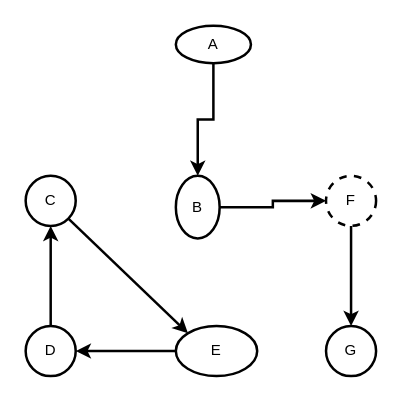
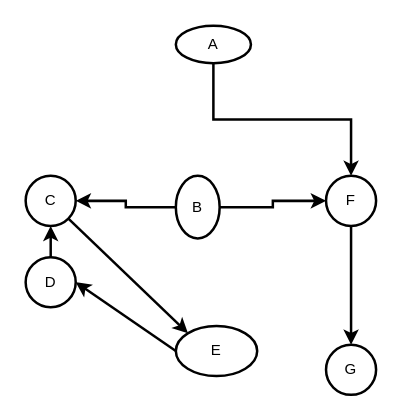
- <mxCell id="2" style="edgeStyle=orthogonalEdgeStyle;rounded=0;orthogonalLoop=1;jettySize=auto;html=1;exitX=0.5;exitY=1;exitDx=0;exitDy=0;entryX=0.5;entryY=0;entryDx=0;entryDy=0;strokeWidth=2;" edge="1" parent="1" source="3" target="15"><mxGeometry relative="1" as="geometry" /></mxCell>
+ <mxCell id="2" style="edgeStyle=orthogonalEdgeStyle;rounded=0;orthogonalLoop=1;jettySize=auto;html=1;exitX=0.5;exitY=1;exitDx=0;exitDy=0;strokeWidth=2;" edge="1" parent="1" source="3" target="6"><mxGeometry relative="1" as="geometry" /></mxCell>
- <mxCell id="6" value="F" style="ellipse;whiteSpace=wrap;html=1;aspect=fixed;strokeWidth=2;dashed=1;" vertex="1" parent="1"><mxGeometry x="260" y="140" width="40" height="40" as="geometry" /></mxCell>
+ <mxCell id="6" value="F" style="ellipse;whiteSpace=wrap;html=1;aspect=fixed;strokeWidth=2;" vertex="1" parent="1"><mxGeometry x="260" y="140" width="40" height="40" as="geometry" /></mxCell>
+ <mxCell id="14" style="edgeStyle=orthogonalEdgeStyle;rounded=0;orthogonalLoop=1;jettySize=auto;html=1;exitX=0;exitY=0.5;exitDx=0;exitDy=0;entryX=1;entryY=0.5;entryDx=0;entryDy=0;strokeWidth=2;" edge="1" parent="1" source="15" target="12"><mxGeometry relative="1" as="geometry" /></mxCell>
- <mxCell id="10" value="D" style="ellipse;whiteSpace=wrap;html=1;aspect=fixed;strokeWidth=2;" vertex="1" parent="1"><mxGeometry x="20" y="260" width="40" height="40" as="geometry" /></mxCell>
+ <mxCell id="10" value="D" style="ellipse;whiteSpace=wrap;html=1;aspect=fixed;strokeWidth=2;" vertex="1" parent="1"><mxGeometry x="20" y="205" width="40" height="40" as="geometry" /></mxCell>
- <mxCell id="4" value="G" style="ellipse;whiteSpace=wrap;html=1;aspect=fixed;strokeWidth=2;" vertex="1" parent="1"><mxGeometry x="260" y="260" width="40" height="40" as="geometry" /></mxCell>
+ <mxCell id="4" value="G" style="ellipse;whiteSpace=wrap;html=1;aspect=fixed;strokeWidth=2;" vertex="1" parent="1"><mxGeometry x="260" y="275" width="40" height="40" as="geometry" /></mxCell>
